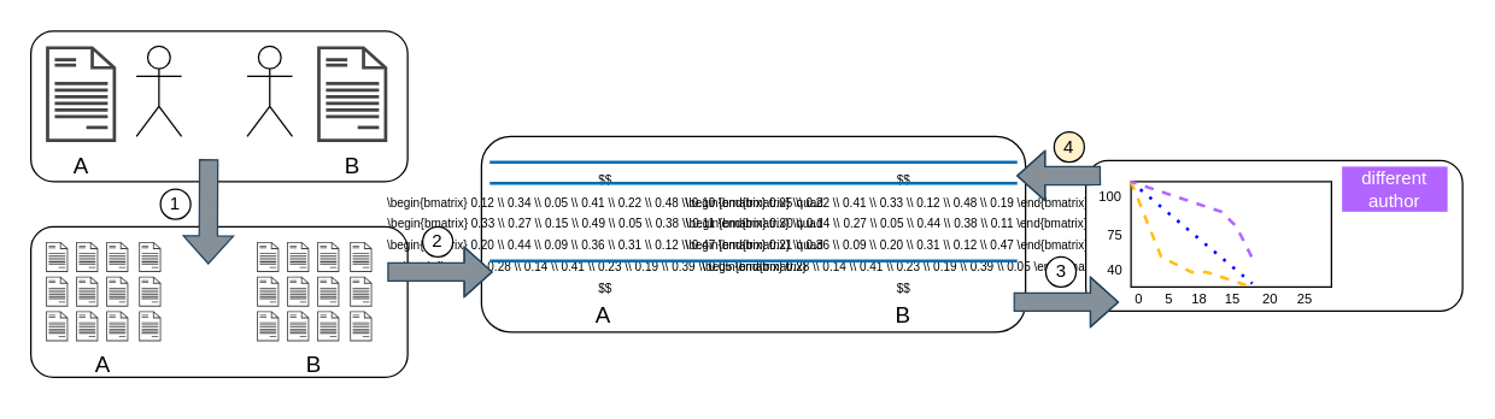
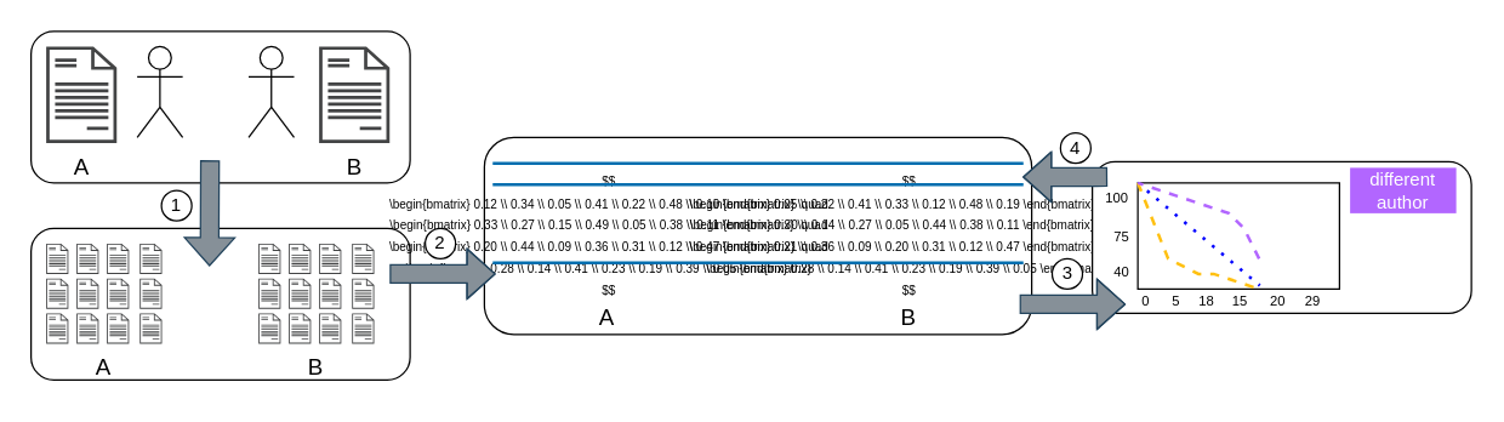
- <mxCell id="69" value="4" style="ellipse;whiteSpace=wrap;html=1;aspect=fixed;fillColor=#fff2cc;" vertex="1" parent="1"><mxGeometry x="699" y="87" width="20" height="20" as="geometry" /></mxCell>
+ <mxCell id="69" value="4" style="ellipse;whiteSpace=wrap;html=1;aspect=fixed;" vertex="1" parent="1"><mxGeometry x="699" y="87" width="20" height="20" as="geometry" /></mxCell>
- <mxCell id="58" value="&lt;font style=&quot;font-size: 9px;&quot;&gt;25&lt;/font&gt;" style="text;html=1;align=center;verticalAlign=middle;resizable=0;points=[];autosize=1;strokeColor=none;fillColor=none;" vertex="1" parent="1"><mxGeometry x="850" y="182" width="30" height="30" as="geometry" /></mxCell>
+ <mxCell id="58" value="&lt;font style=&quot;font-size: 9px;&quot;&gt;29&lt;/font&gt;" style="text;html=1;align=center;verticalAlign=middle;resizable=0;points=[];autosize=1;strokeColor=none;fillColor=none;" vertex="1" parent="1"><mxGeometry x="850" y="182" width="30" height="30" as="geometry" /></mxCell>
